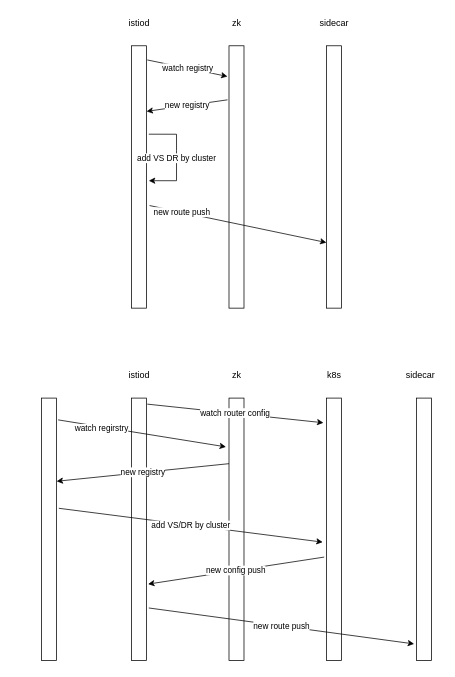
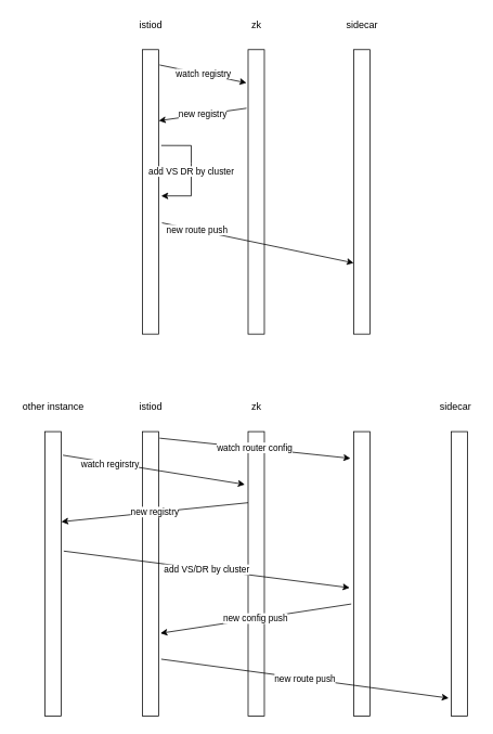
+ <mxCell id="23" value="other instance" style="text;html=1;align=center;verticalAlign=middle;resizable=0;points=[];autosize=1;strokeColor=none;fillColor=none;" vertex="1" parent="1"><mxGeometry x="20" y="490" width="90" height="20" as="geometry" /></mxCell>
- <mxCell id="20" value="k8s" style="text;html=1;align=center;verticalAlign=middle;resizable=0;points=[];autosize=1;strokeColor=none;fillColor=none;" vertex="1" parent="1"><mxGeometry x="430" y="490" width="30" height="20" as="geometry" /></mxCell>
